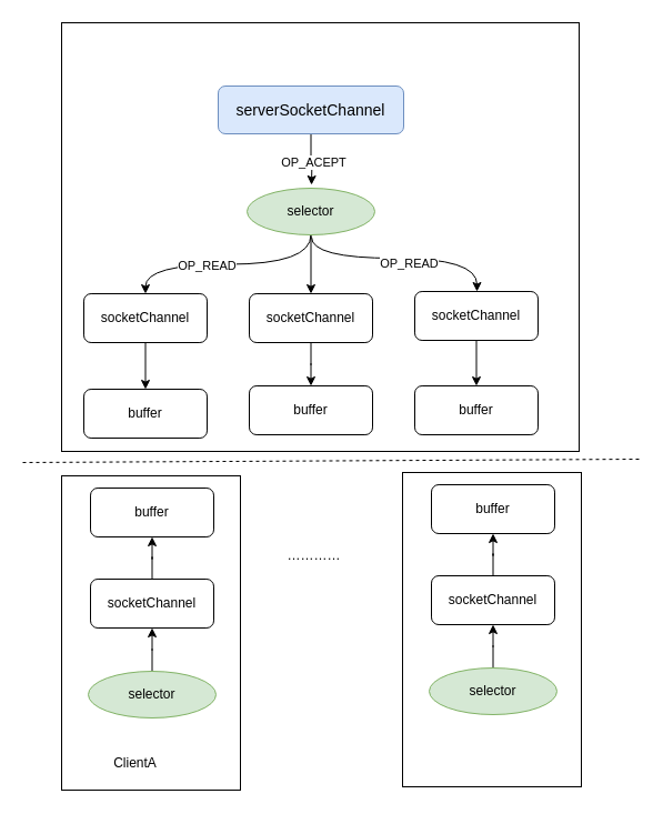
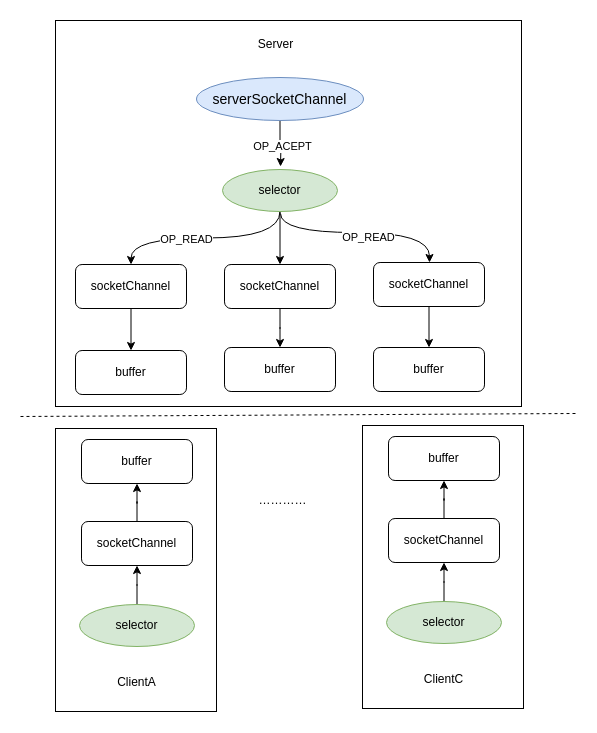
+ <mxCell id="37" value="Server" style="text;html=1;align=center;verticalAlign=middle;resizable=0;points=[];autosize=1;strokeColor=none;fillColor=none;" vertex="1" parent="1"><mxGeometry x="248.5" y="31" width="53" height="26" as="geometry" /></mxCell>
- <mxCell id="27" value="&lt;font style=&quot;font-size: 14px;&quot;&gt;serverSocketChannel&lt;/font&gt;" style="rounded=1;whiteSpace=wrap;html=1;fillColor=#dae8fc;strokeColor=#6c8ebf;" vertex="1" parent="1"><mxGeometry x="196" y="77" width="167" height="43" as="geometry" /></mxCell>
+ <mxCell id="27" value="&lt;font style=&quot;font-size: 14px;&quot;&gt;serverSocketChannel&lt;/font&gt;" style="ellipse;whiteSpace=wrap;html=1;fillColor=#dae8fc;strokeColor=#6c8ebf;" vertex="1" parent="1"><mxGeometry x="196" y="77" width="167" height="43" as="geometry" /></mxCell>
+ <mxCell id="34" value="ClientC" style="text;html=1;align=center;verticalAlign=middle;resizable=0;points=[];autosize=1;strokeColor=none;fillColor=none;" vertex="1" parent="1"><mxGeometry x="414" y="666" width="57" height="26" as="geometry" /></mxCell>
- <mxCell id="23" value="ClientA" style="text;html=1;align=center;verticalAlign=middle;resizable=0;points=[];autosize=1;strokeColor=none;fillColor=none;" vertex="1" parent="1"><mxGeometry x="92" y="674" width="57" height="26" as="geometry" /></mxCell>
+ <mxCell id="23" value="ClientA" style="text;html=1;align=center;verticalAlign=middle;resizable=0;points=[];autosize=1;strokeColor=none;fillColor=none;" vertex="1" parent="1"><mxGeometry x="107" y="669" width="57" height="26" as="geometry" /></mxCell>
